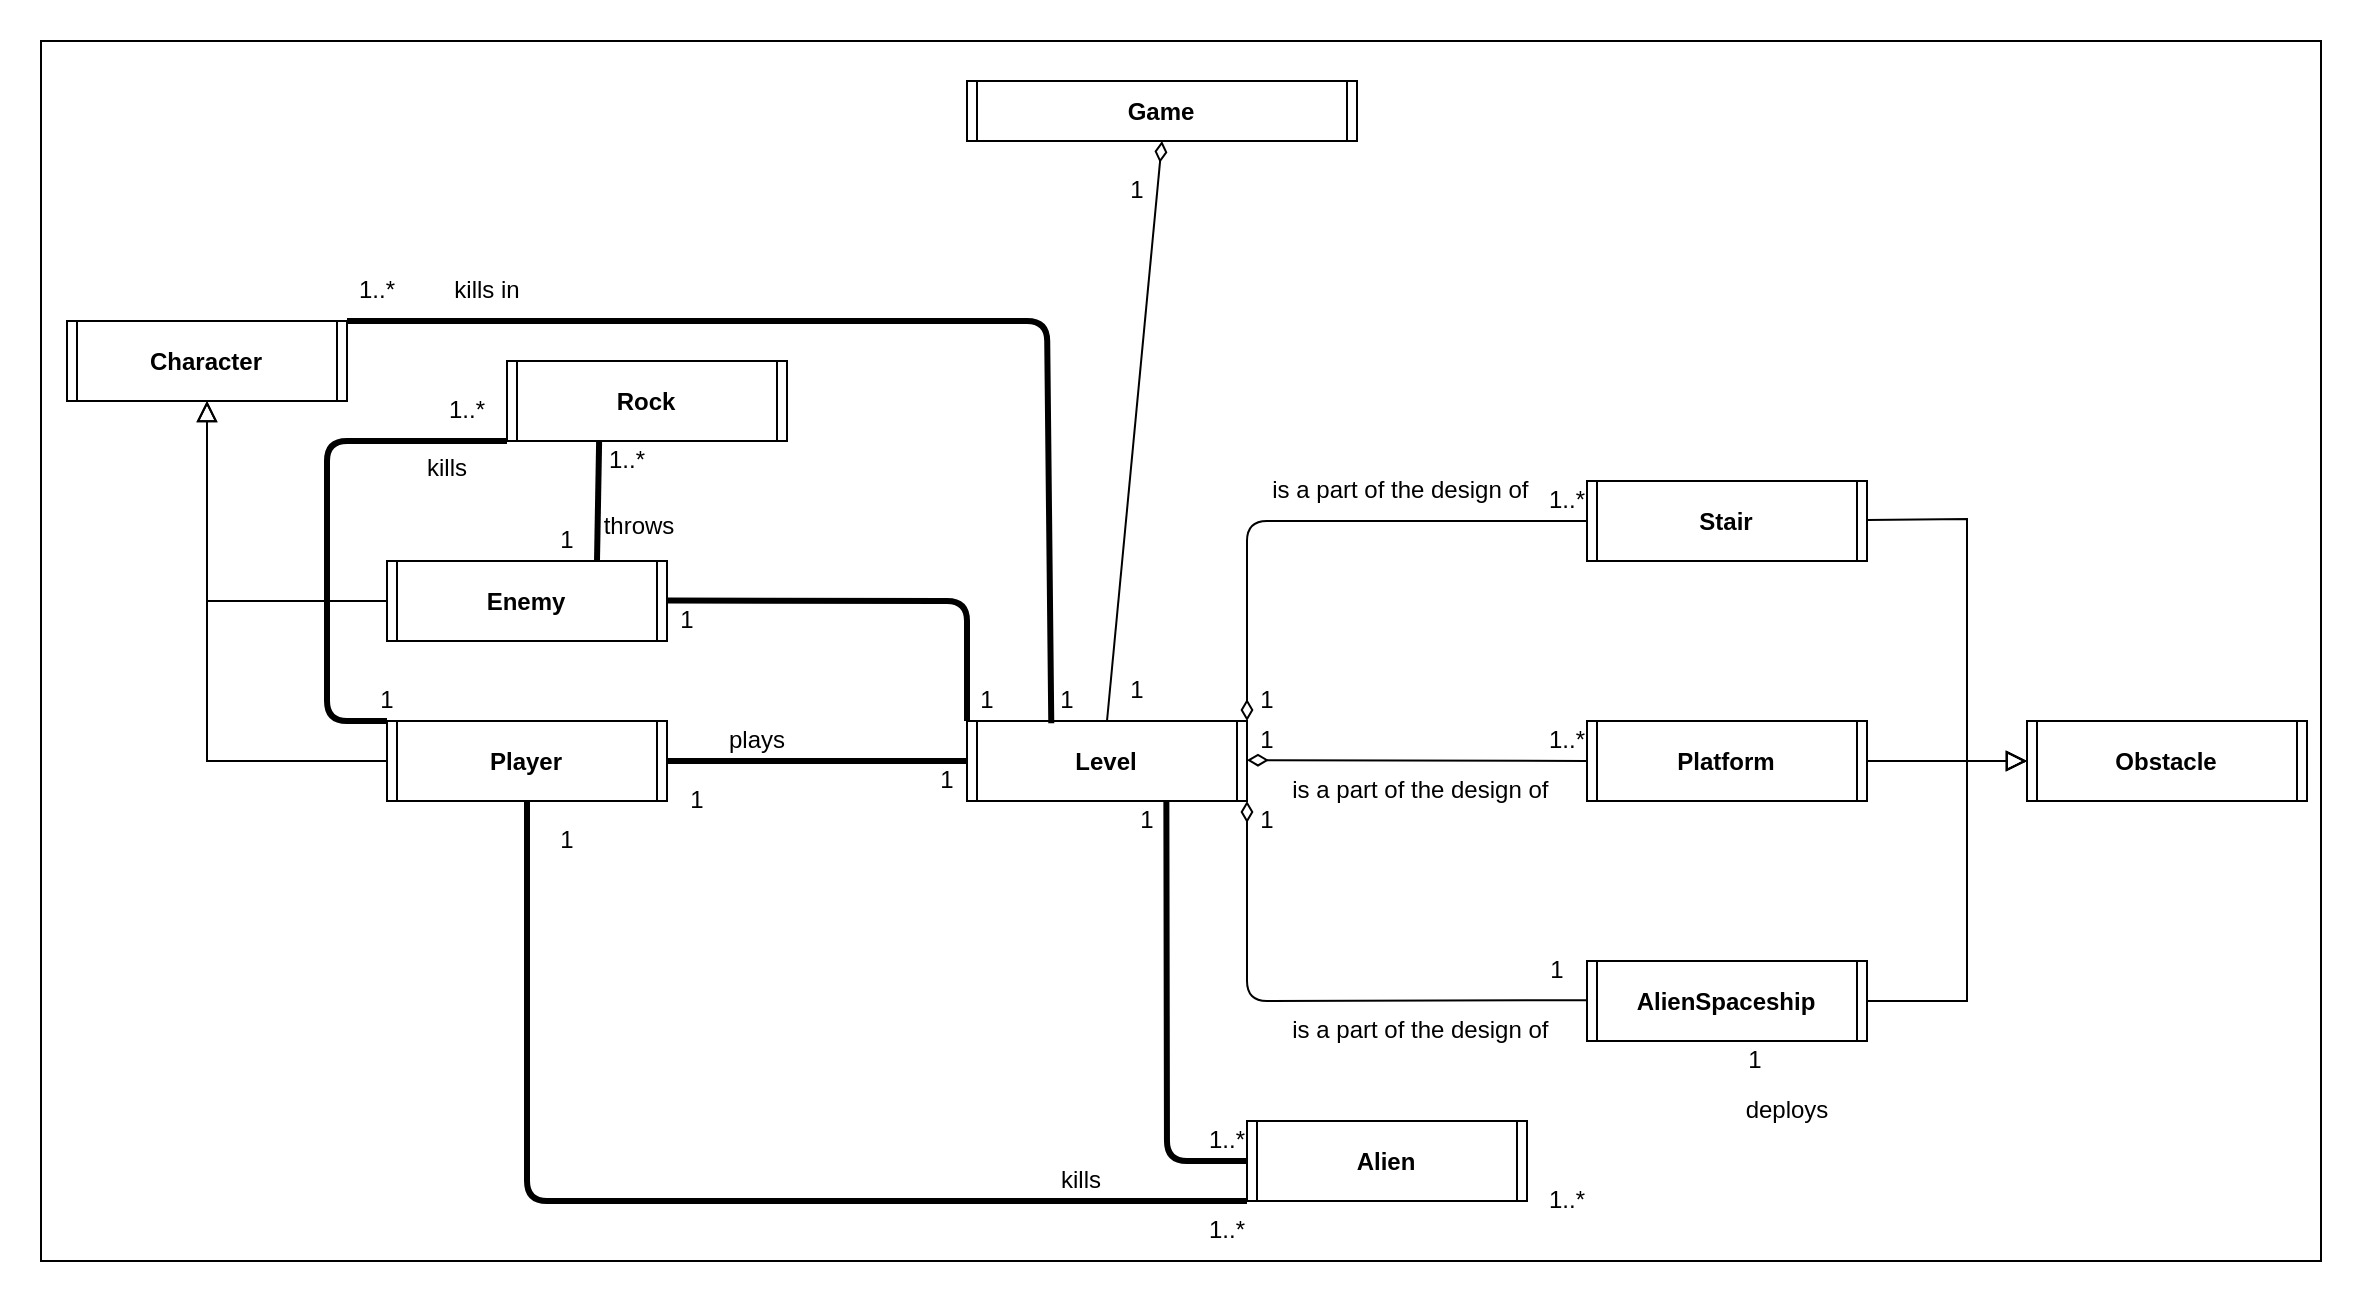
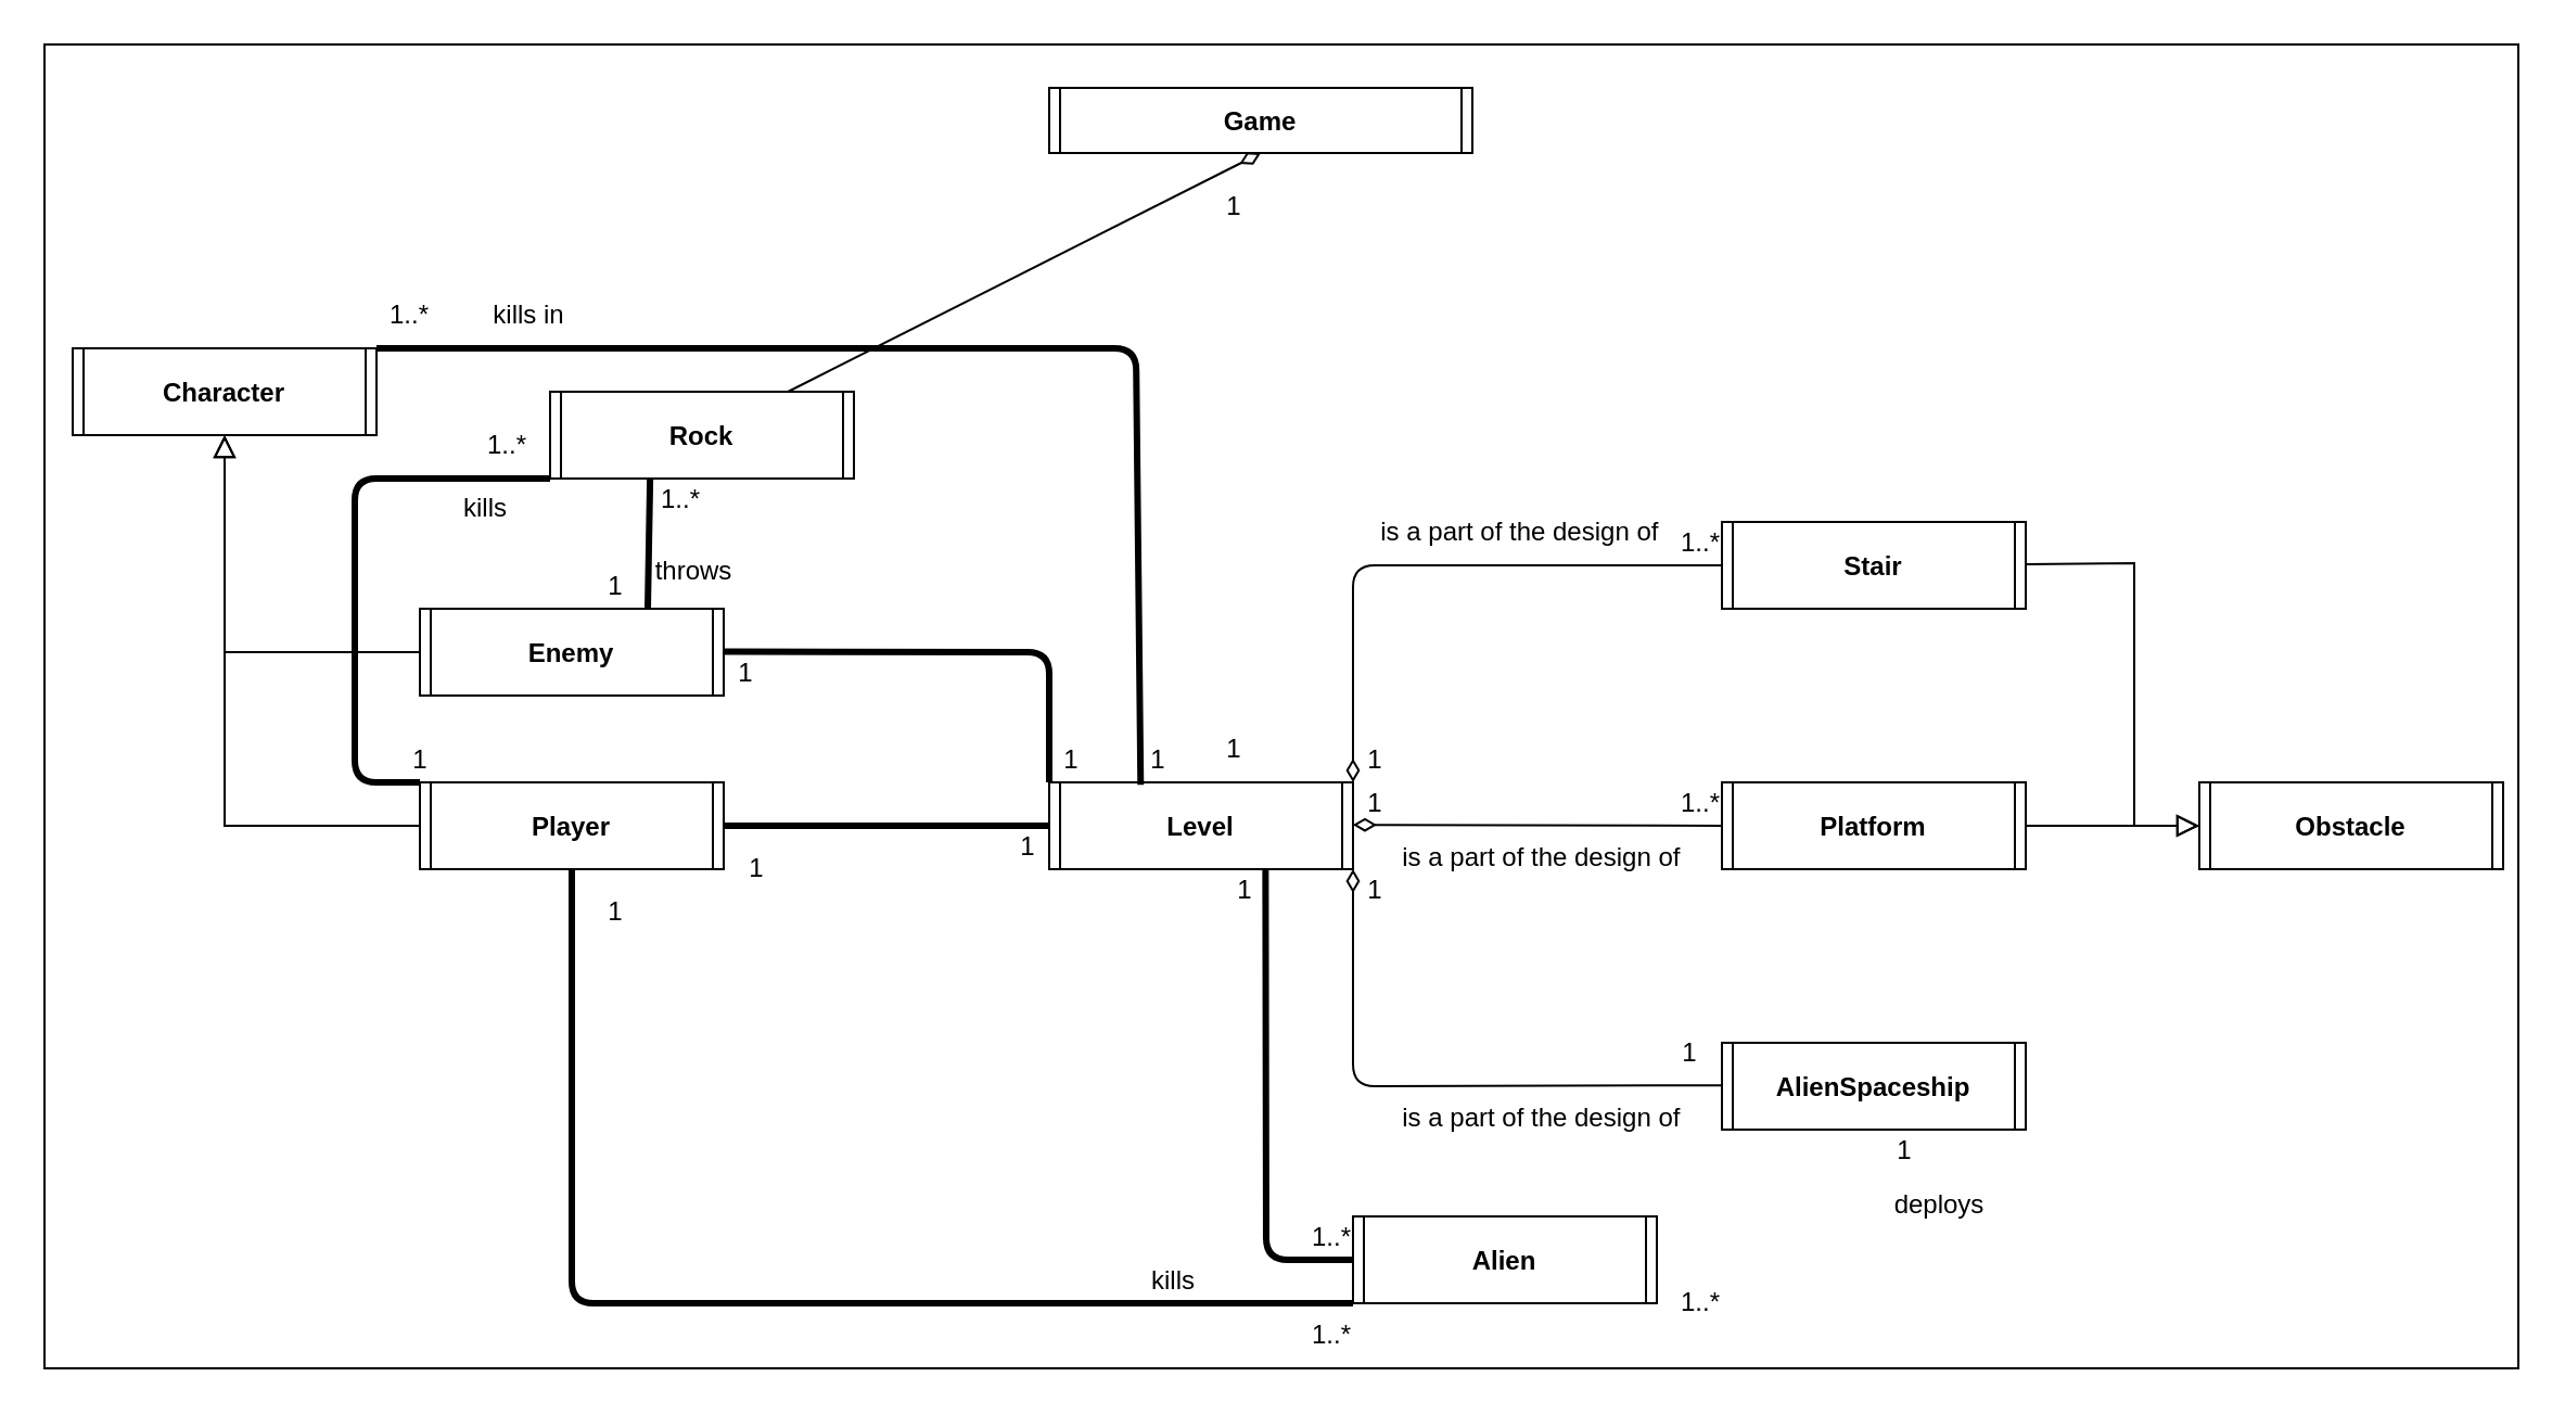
- <mxCell id="41" value="" style="endArrow=none;startArrow=diamondThin;endFill=0;startFill=0;html=1;verticalAlign=bottom;labelBackgroundColor=none;strokeWidth=1;startSize=8;endSize=8;exitX=0.5;exitY=1;exitDx=0;exitDy=0;entryX=0.5;entryY=0;entryDx=0;entryDy=0;" parent="1" source="40" target="3" edge="1"><mxGeometry width="160" relative="1" as="geometry"><mxPoint x="403" y="260" as="sourcePoint" /><mxPoint x="563" y="260" as="targetPoint" /></mxGeometry></mxCell>
+ <mxCell id="41" value="" style="endArrow=none;startArrow=diamondThin;endFill=0;startFill=0;html=1;verticalAlign=bottom;labelBackgroundColor=none;strokeWidth=1;startSize=8;endSize=8;exitX=0.5;exitY=1;exitDx=0;exitDy=0;" parent="1" source="40" target="7" edge="1"><mxGeometry width="160" relative="1" as="geometry"><mxPoint x="403" y="260" as="sourcePoint" /><mxPoint x="563" y="260" as="targetPoint" /></mxGeometry></mxCell>
- <mxCell id="38" value="plays" style="text;html=1;align=center;verticalAlign=middle;resizable=0;points=[];autosize=1;strokeColor=none;fillColor=none;" parent="1" vertex="1"><mxGeometry x="353" y="355" width="50" height="30" as="geometry" /></mxCell>
- <mxCell id="17" value="" style="endArrow=block;html=1;rounded=0;align=center;verticalAlign=bottom;endFill=0;labelBackgroundColor=none;endSize=8;entryX=0;entryY=0.5;entryDx=0;entryDy=0;exitX=1;exitY=0.5;exitDx=0;exitDy=0;" parent="1" source="11" target="8" edge="1"><mxGeometry relative="1" as="geometry"><mxPoint x="793" y="420" as="sourcePoint" /><mxPoint x="953" y="420" as="targetPoint" /><Array as="points"><mxPoint x="983" y="500" /><mxPoint x="983" y="380" /></Array></mxGeometry></mxCell>
- <mxCell id="18" value="" style="resizable=0;html=1;align=center;verticalAlign=top;labelBackgroundColor=none;" parent="17" connectable="0" vertex="1"><mxGeometry relative="1" as="geometry" /></mxCell>
